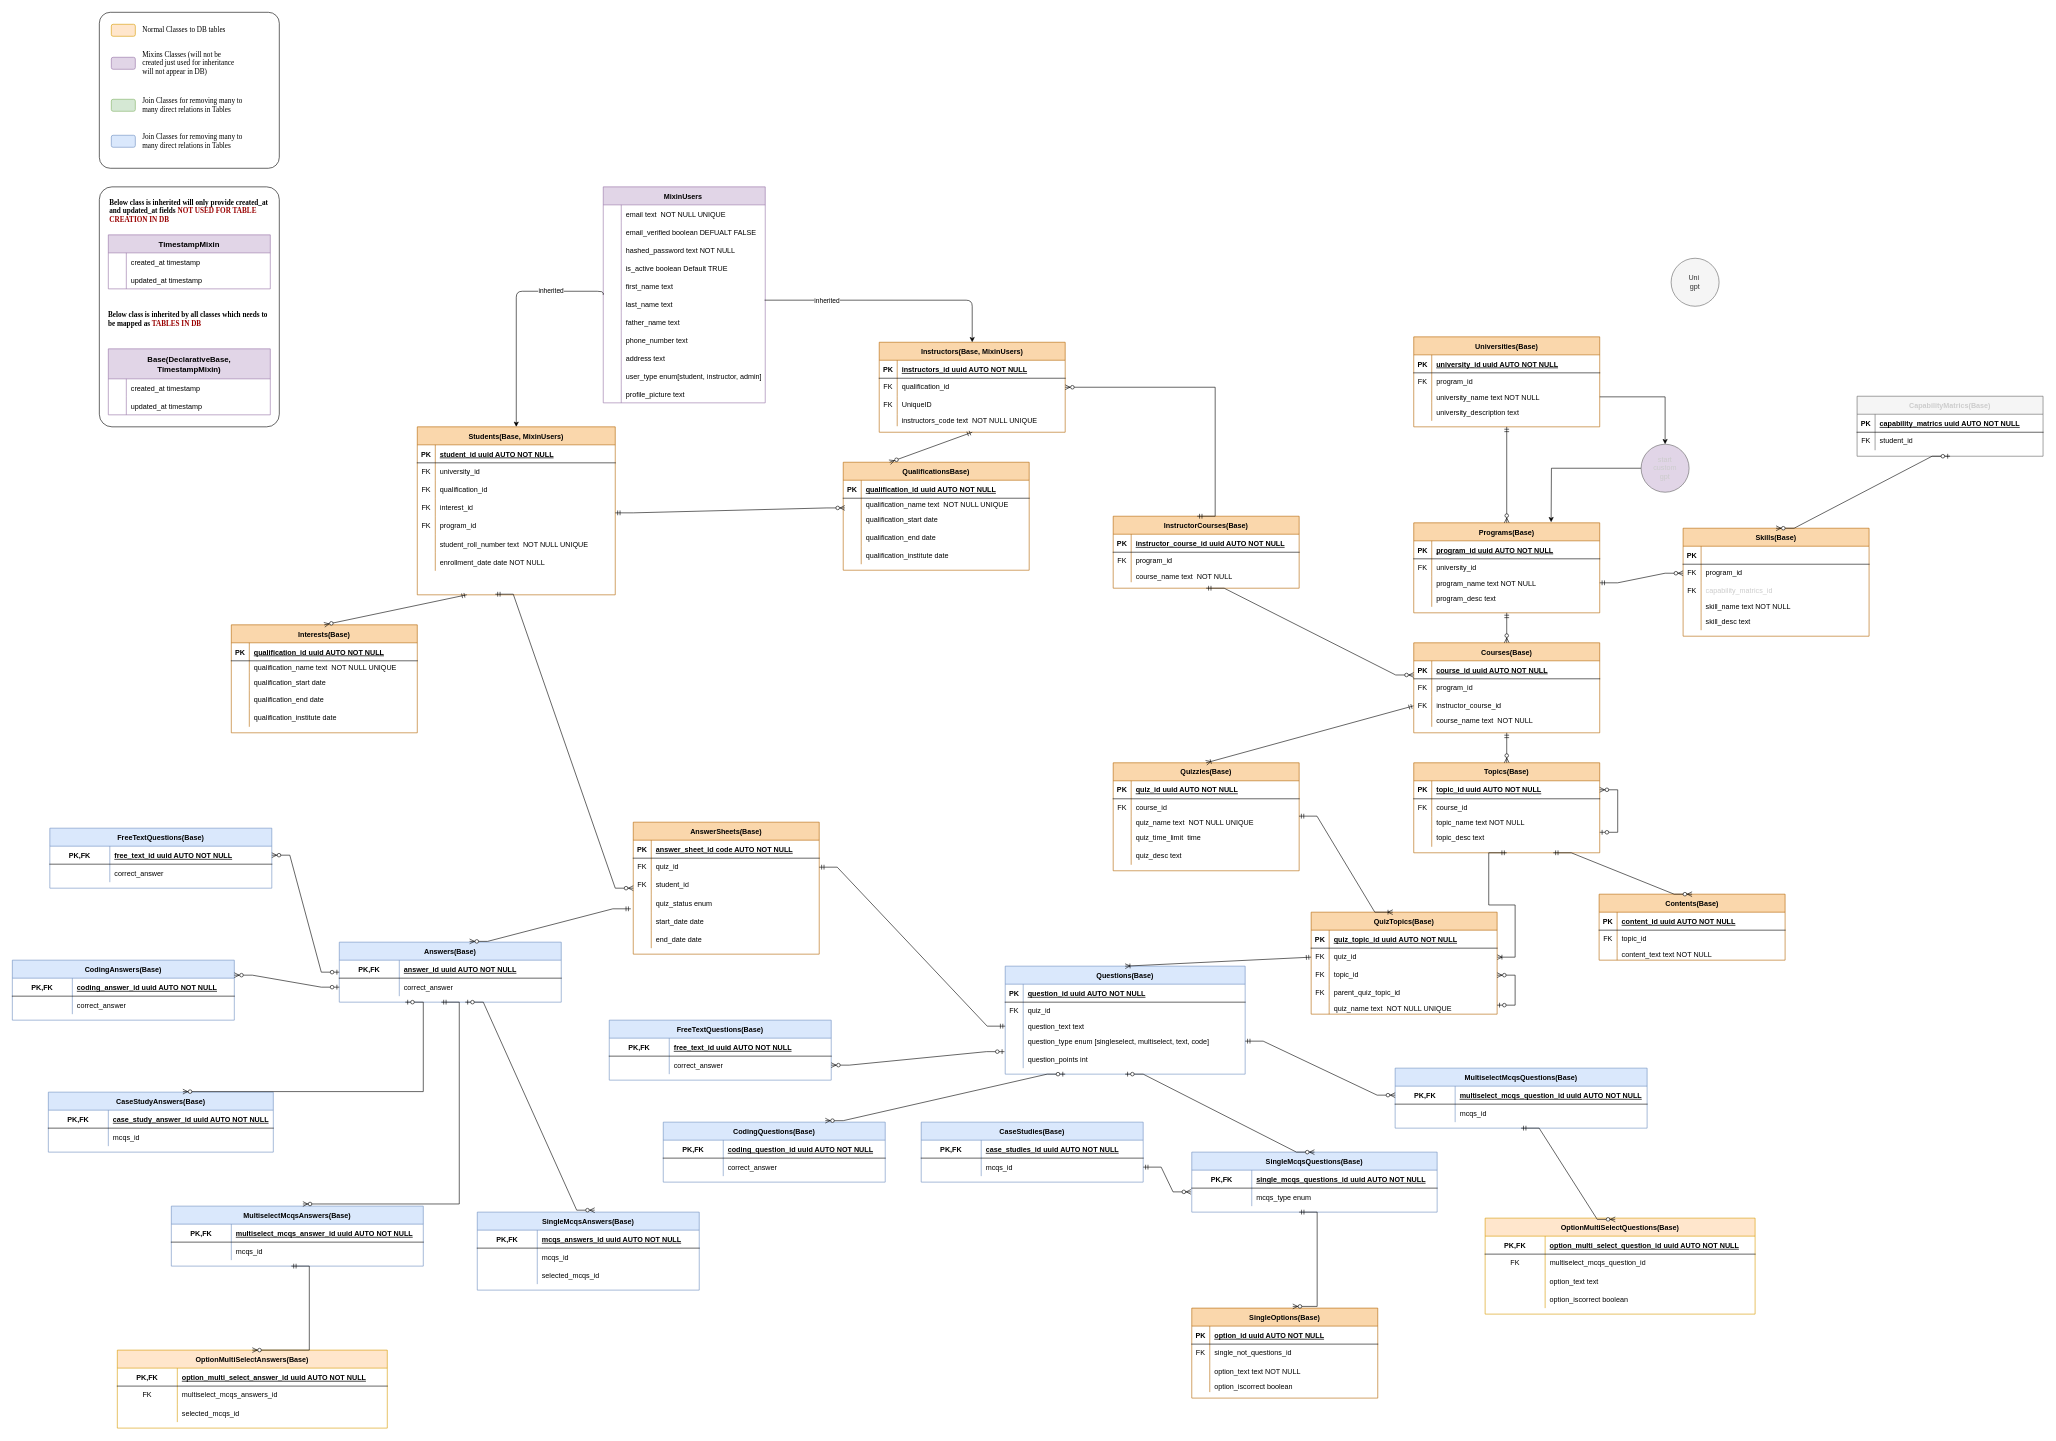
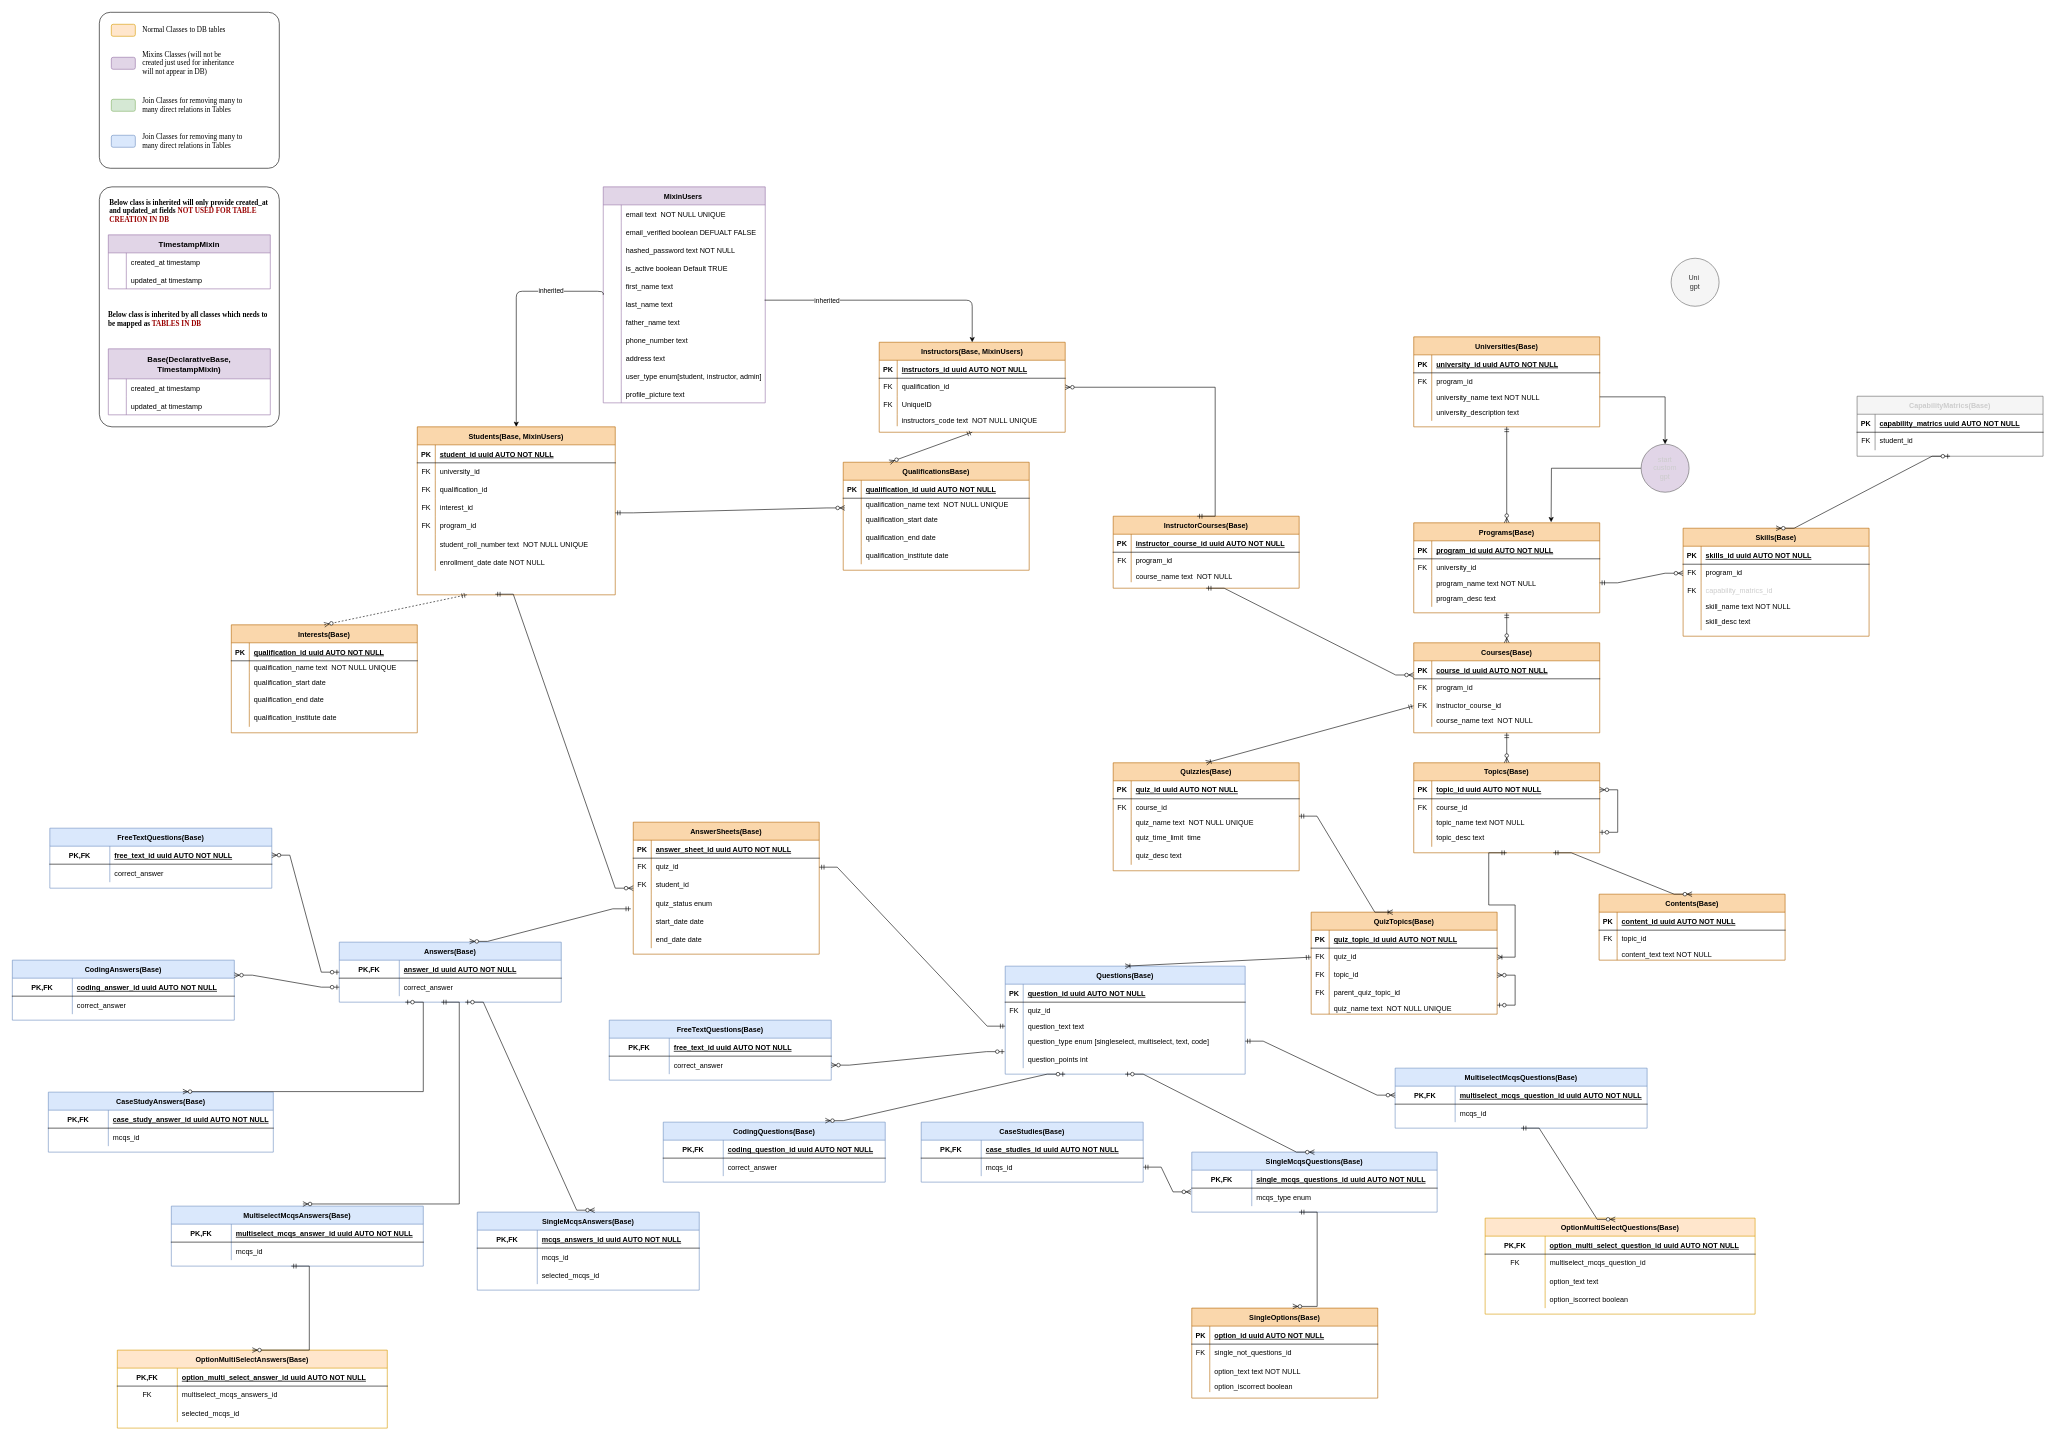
+ <mxCell id="273" value="skills_id uuid AUTO NOT NULL " style="shape=partialRectangle;overflow=hidden;connectable=0;fillColor=none;top=0;left=0;bottom=0;right=0;align=left;spacingLeft=6;fontStyle=5;rounded=0;" vertex="1" parent="271"><mxGeometry x="30" width="280" height="30" as="geometry"><mxRectangle width="280" height="30" as="alternateBounds" /></mxGeometry></mxCell>
- <mxCell id="146" value="" style="edgeStyle=entityRelationEdgeStyle;fontSize=12;html=1;endArrow=ERzeroToMany;startArrow=ERmandOne;rounded=0;exitX=0.25;exitY=1;exitDx=0;exitDy=0;entryX=0.5;entryY=0;entryDx=0;entryDy=0;noEdgeStyle=1;" parent="1" source="36" target="129" edge="1"><mxGeometry width="100" height="100" relative="1" as="geometry"><mxPoint x="1265" y="950" as="sourcePoint" /><mxPoint x="1334.88" y="1320" as="targetPoint" /><Array as="points" /></mxGeometry></mxCell>
+ <mxCell id="146" value="" style="edgeStyle=entityRelationEdgeStyle;fontSize=12;html=1;endArrow=ERzeroToMany;startArrow=ERmandOne;rounded=0;exitX=0.25;exitY=1;exitDx=0;exitDy=0;entryX=0.5;entryY=0;entryDx=0;entryDy=0;noEdgeStyle=1;dashed=1;" parent="1" source="36" target="129" edge="1"><mxGeometry width="100" height="100" relative="1" as="geometry"><mxPoint x="1265" y="950" as="sourcePoint" /><mxPoint x="1334.88" y="1320" as="targetPoint" /><Array as="points" /></mxGeometry></mxCell>
- <mxCell id="252" value="answer_sheet_id code AUTO NOT NULL " style="shape=partialRectangle;overflow=hidden;connectable=0;fillColor=none;top=0;left=0;bottom=0;right=0;align=left;spacingLeft=6;fontStyle=5;rounded=0;" parent="250" vertex="1"><mxGeometry x="30" width="280" height="30" as="geometry"><mxRectangle width="280" height="30" as="alternateBounds" /></mxGeometry></mxCell>
+ <mxCell id="252" value="answer_sheet_id uuid AUTO NOT NULL " style="shape=partialRectangle;overflow=hidden;connectable=0;fillColor=none;top=0;left=0;bottom=0;right=0;align=left;spacingLeft=6;fontStyle=5;rounded=0;" parent="250" vertex="1"><mxGeometry x="30" width="280" height="30" as="geometry"><mxRectangle width="280" height="30" as="alternateBounds" /></mxGeometry></mxCell>
